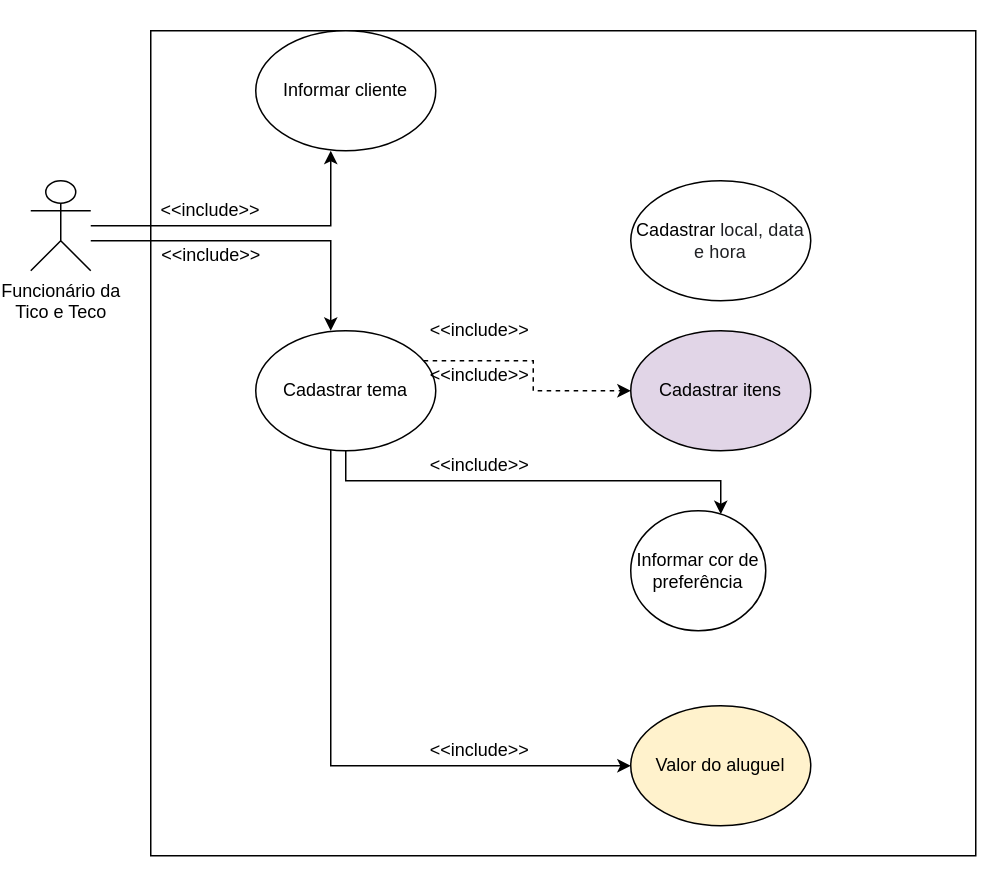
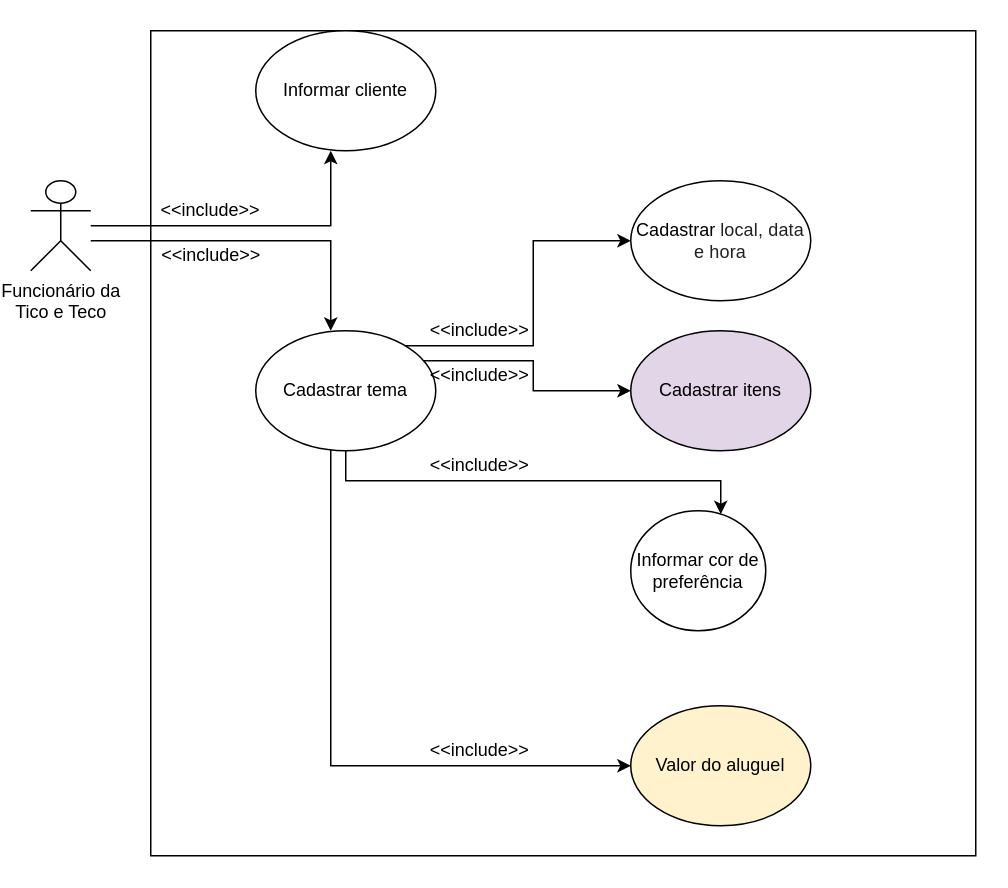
+ <mxCell id="7" style="edgeStyle=orthogonalEdgeStyle;rounded=0;orthogonalLoop=1;jettySize=auto;html=1;entryX=0;entryY=0.5;entryDx=0;entryDy=0;" edge="1" parent="1" source="11" target="12"><mxGeometry relative="1" as="geometry"><mxPoint x="420" y="220" as="targetPoint" /><Array as="points"><mxPoint x="355" y="230" /><mxPoint x="355" y="160" /></Array></mxGeometry></mxCell>
- <mxCell id="8" style="edgeStyle=orthogonalEdgeStyle;rounded=0;orthogonalLoop=1;jettySize=auto;html=1;entryX=0;entryY=0.5;entryDx=0;entryDy=0;dashed=1;" edge="1" parent="1" source="11" target="13"><mxGeometry relative="1" as="geometry"><mxPoint x="420" y="300" as="targetPoint" /><Array as="points"><mxPoint x="355" y="240" /><mxPoint x="355" y="260" /></Array></mxGeometry></mxCell>
+ <mxCell id="8" style="edgeStyle=orthogonalEdgeStyle;rounded=0;orthogonalLoop=1;jettySize=auto;html=1;entryX=0;entryY=0.5;entryDx=0;entryDy=0;" edge="1" parent="1" source="11" target="13"><mxGeometry relative="1" as="geometry"><mxPoint x="420" y="300" as="targetPoint" /><Array as="points"><mxPoint x="355" y="240" /><mxPoint x="355" y="260" /></Array></mxGeometry></mxCell>
